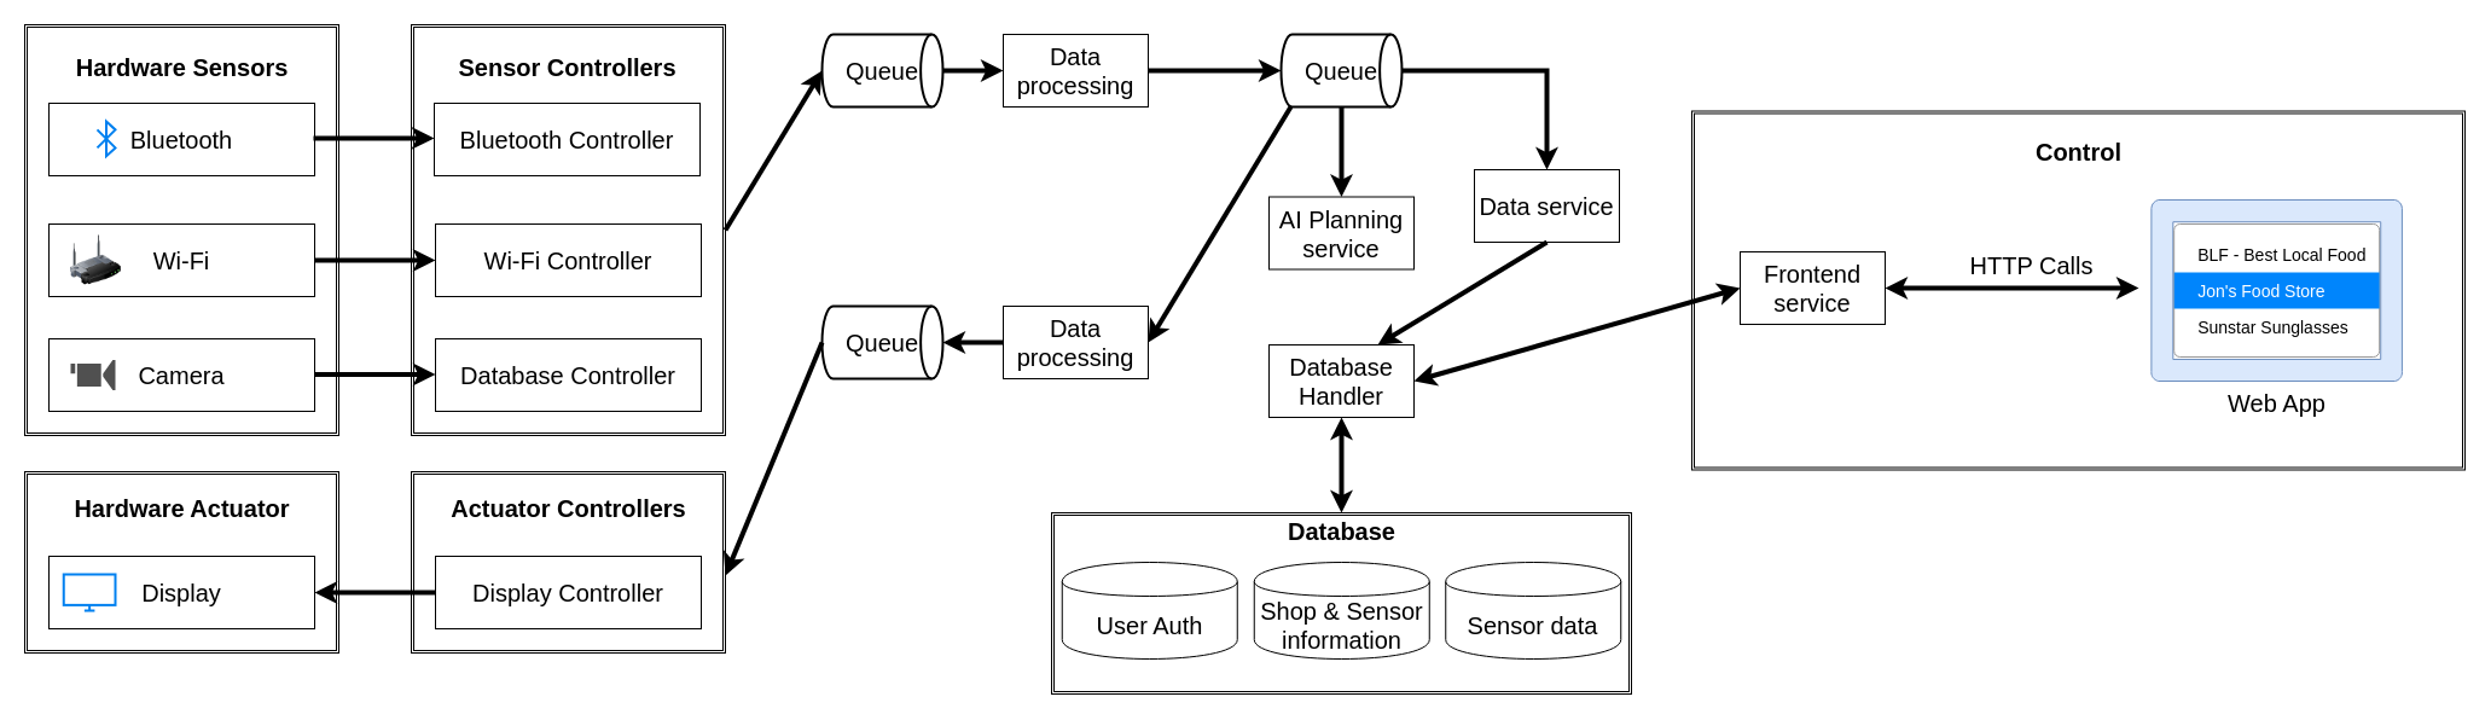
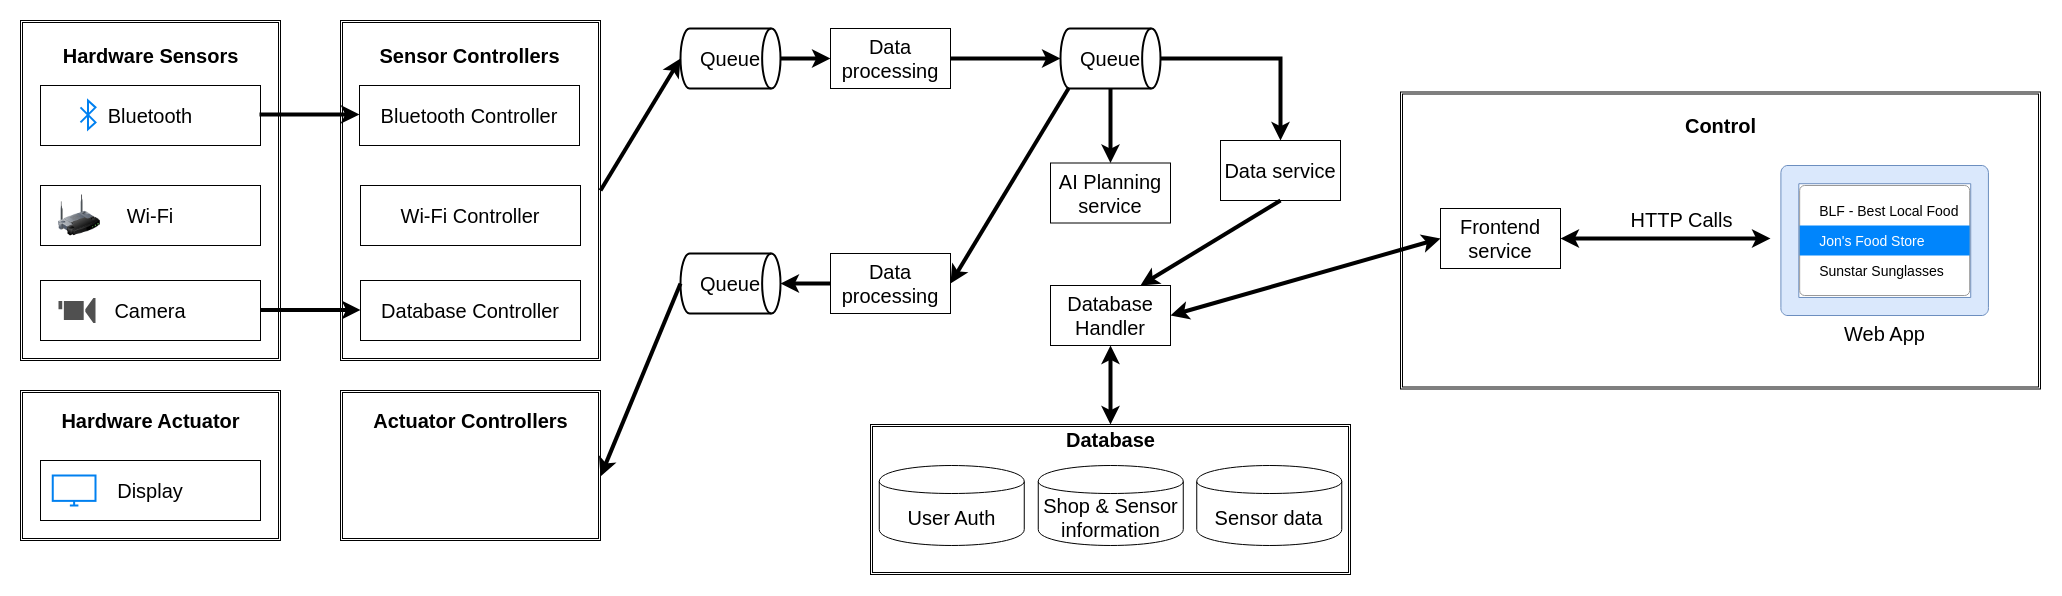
- <mxCell id="11" value="" style="endArrow=classic;html=1;exitX=1;exitY=0.5;exitDx=0;exitDy=0;fontSize=20;entryX=0;entryY=0.5;entryDx=0;entryDy=0;strokeWidth=4;" parent="1" source="8" target="51" edge="1"><mxGeometry width="50" height="50" relative="1" as="geometry"><mxPoint x="300" y="40" as="sourcePoint" /><mxPoint x="300" y="310" as="targetPoint" /></mxGeometry></mxCell>
- <mxCell id="38" value="" style="endArrow=classic;html=1;entryX=1;entryY=0.5;entryDx=0;entryDy=0;fontSize=20;strokeWidth=4;exitX=0;exitY=0.5;exitDx=0;exitDy=0;" parent="1" source="56" target="35" edge="1"><mxGeometry width="50" height="50" relative="1" as="geometry"><mxPoint x="360" y="480" as="sourcePoint" /><mxPoint x="440" y="615" as="targetPoint" /></mxGeometry></mxCell>
- <mxCell id="56" value="Display Controller" style="rounded=0;whiteSpace=wrap;html=1;fontSize=20;align=center;labelPosition=center;verticalLabelPosition=middle;verticalAlign=middle;" vertex="1" parent="1"><mxGeometry x="360" y="460" width="220" height="60" as="geometry" /></mxCell>
